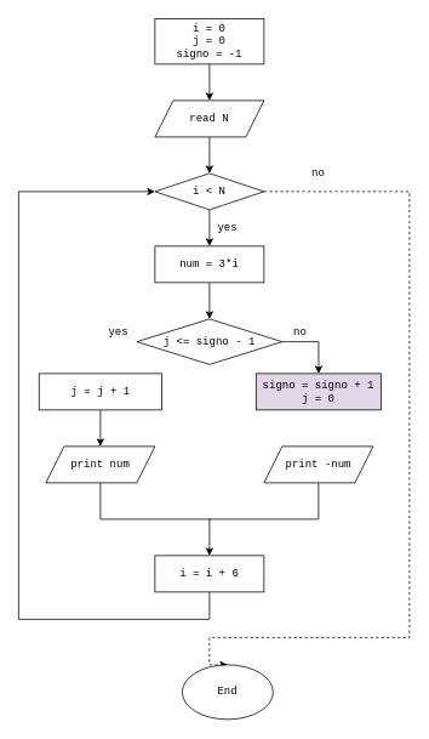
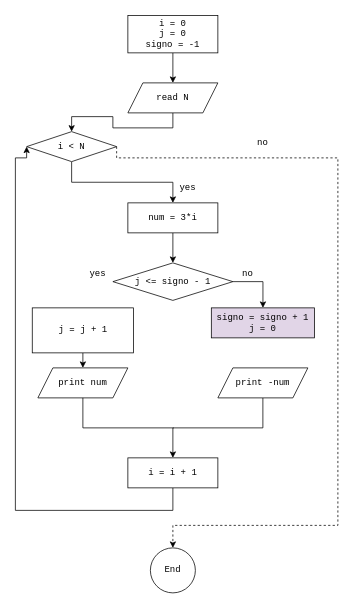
- <mxCell id="6" value="i &amp;lt; N" style="rhombus;whiteSpace=wrap;html=1;fontFamily=Courier New;" parent="1" vertex="1"><mxGeometry x="170" y="190" width="120" height="40" as="geometry" /></mxCell>
+ <mxCell id="6" value="i &amp;lt; N" style="rhombus;whiteSpace=wrap;html=1;fontFamily=Courier New;" parent="1" vertex="1"><mxGeometry x="35" y="175" width="120" height="40" as="geometry" /></mxCell>
- <mxCell id="18" value="j = j + 1" style="rounded=0;whiteSpace=wrap;html=1;fontFamily=Courier New;" parent="1" vertex="1"><mxGeometry x="42.5" y="410" width="135" height="40" as="geometry" /></mxCell>
+ <mxCell id="18" value="j = j + 1" style="rounded=0;whiteSpace=wrap;html=1;fontFamily=Courier New;" parent="1" vertex="1"><mxGeometry x="42.5" y="410" width="135" height="60" as="geometry" /></mxCell>
- <mxCell id="13" value="i = i + 6" style="rounded=0;whiteSpace=wrap;html=1;fontFamily=Courier New;" parent="1" vertex="1"><mxGeometry x="170" y="610" width="120" height="40" as="geometry" /></mxCell>
+ <mxCell id="13" value="i = i + 1" style="rounded=0;whiteSpace=wrap;html=1;fontFamily=Courier New;" parent="1" vertex="1"><mxGeometry x="170" y="610" width="120" height="40" as="geometry" /></mxCell>
- <mxCell id="7" value="End" style="ellipse;whiteSpace=wrap;html=1;aspect=fixed;fontFamily=Courier New;" parent="1" vertex="1"><mxGeometry x="200" y="730" width="100" height="60" as="geometry" /></mxCell>
+ <mxCell id="7" value="End" style="ellipse;whiteSpace=wrap;html=1;aspect=fixed;fontFamily=Courier New;" parent="1" vertex="1"><mxGeometry x="200" y="730" width="60" height="60" as="geometry" /></mxCell>
